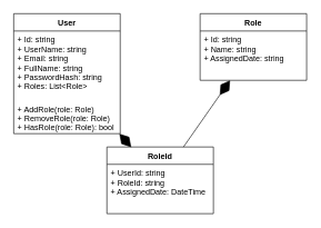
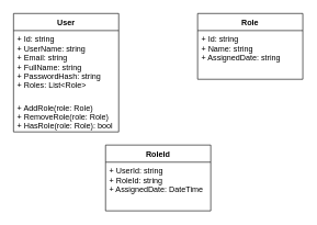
- <mxCell id="10" value="" style="endArrow=diamondThin;endFill=1;endSize=24;html=1;rounded=0;" edge="1" parent="1" source="7" target="5"><mxGeometry width="160" relative="1" as="geometry" /></mxCell>
- <mxCell id="9" value="" style="endArrow=diamondThin;endFill=1;endSize=24;html=1;rounded=0;" edge="1" parent="1" source="7" target="2"><mxGeometry width="160" relative="1" as="geometry" /></mxCell>
